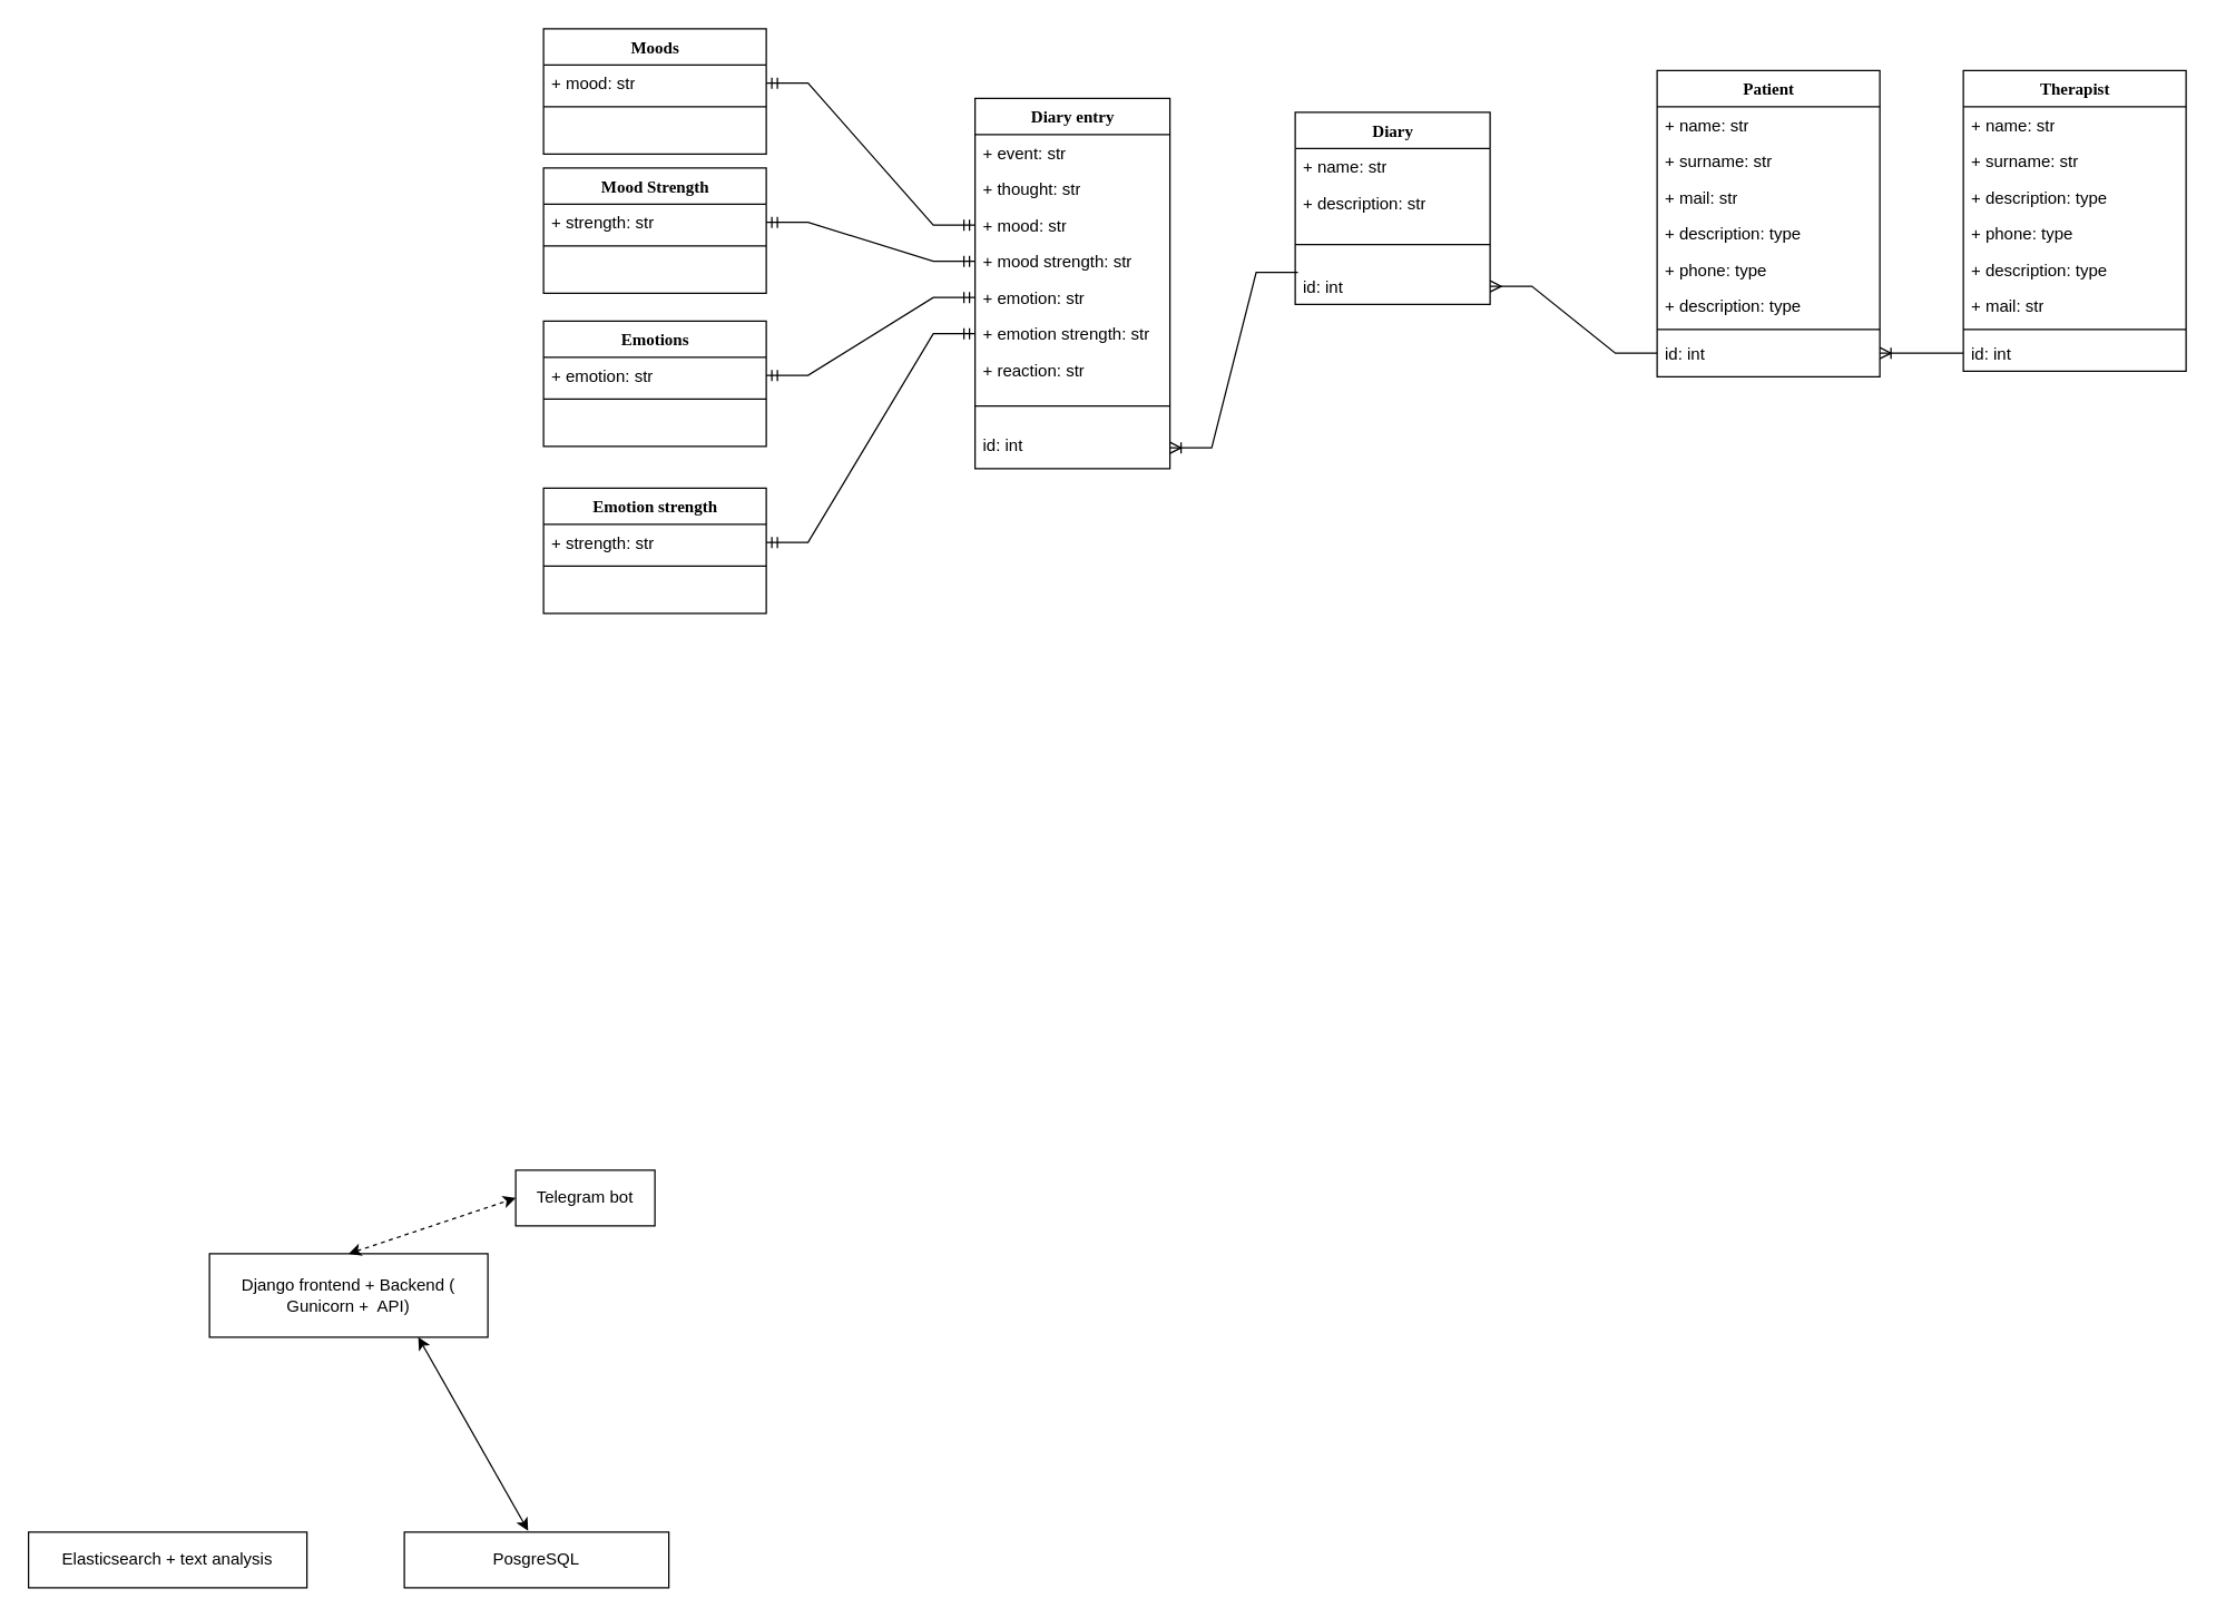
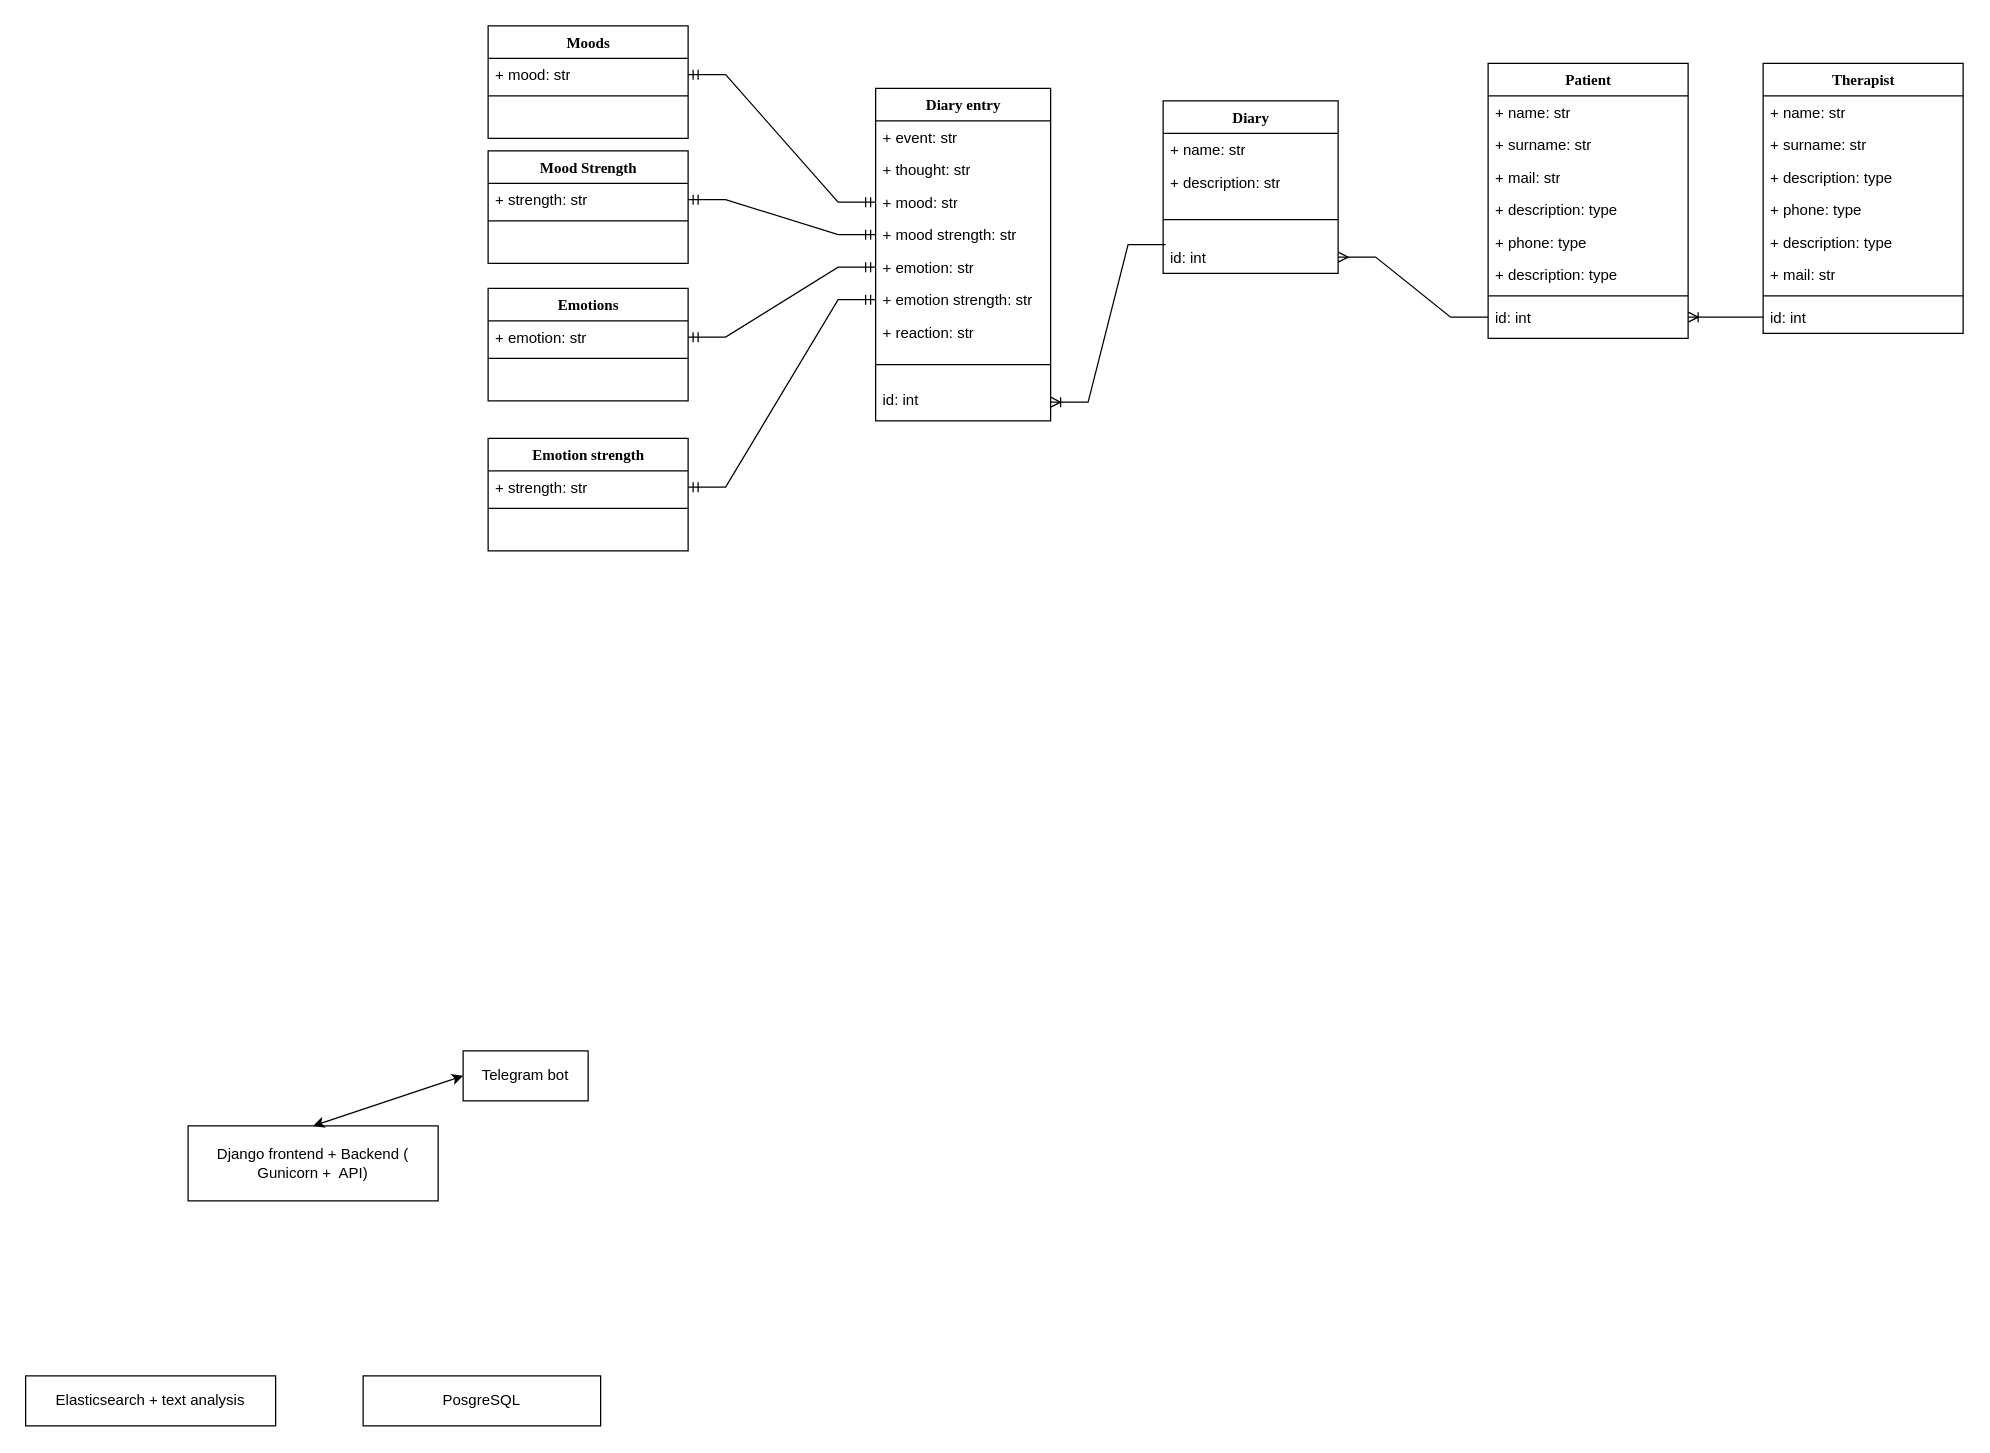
- <mxCell id="59" value="" style="endArrow=classic;startArrow=classic;html=1;rounded=0;entryX=0;entryY=0.5;entryDx=0;entryDy=0;exitX=0.5;exitY=0;exitDx=0;exitDy=0;dashed=1;" edge="1" parent="1" source="54" target="55"><mxGeometry width="50" height="50" relative="1" as="geometry"><mxPoint x="270" y="1170" as="sourcePoint" /><mxPoint x="320" y="1120" as="targetPoint" /></mxGeometry></mxCell>
+ <mxCell id="59" value="" style="endArrow=classic;startArrow=classic;html=1;rounded=0;entryX=0;entryY=0.5;entryDx=0;entryDy=0;exitX=0.5;exitY=0;exitDx=0;exitDy=0;" edge="1" parent="1" source="54" target="55"><mxGeometry width="50" height="50" relative="1" as="geometry"><mxPoint x="270" y="1170" as="sourcePoint" /><mxPoint x="320" y="1120" as="targetPoint" /></mxGeometry></mxCell>
- <mxCell id="58" value="" style="endArrow=classic;startArrow=classic;html=1;rounded=0;entryX=0.75;entryY=1;entryDx=0;entryDy=0;exitX=0.468;exitY=-0.025;exitDx=0;exitDy=0;exitPerimeter=0;" edge="1" parent="1" source="57" target="54"><mxGeometry width="50" height="50" relative="1" as="geometry"><mxPoint x="410" y="1020" as="sourcePoint" /><mxPoint x="460" y="930" as="targetPoint" /></mxGeometry></mxCell>
